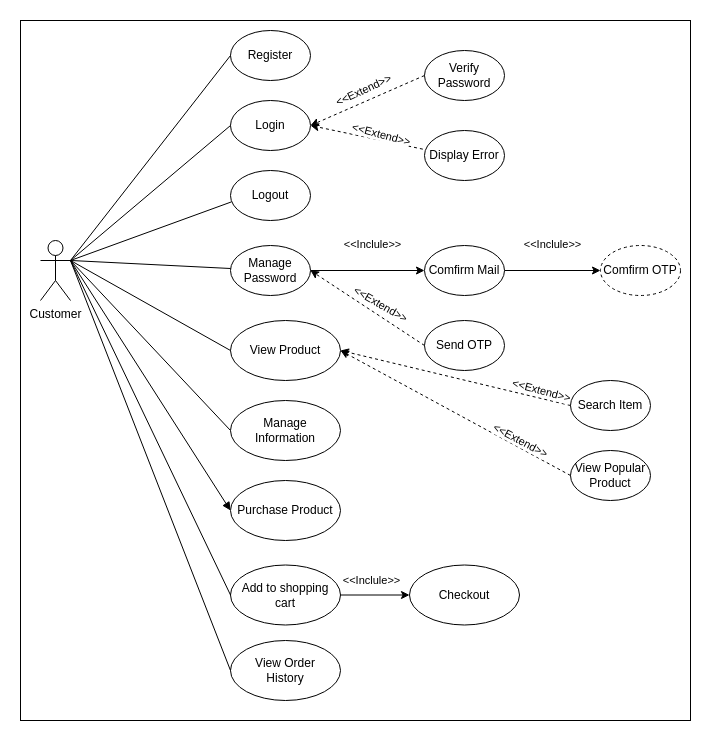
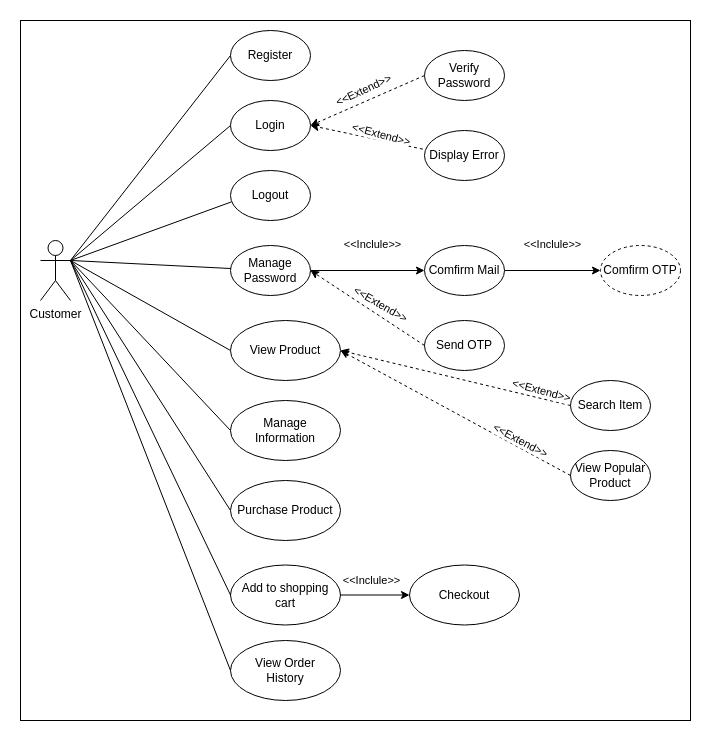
- <mxCell id="16" value="" style="endArrow=block;html=1;entryX=0;entryY=0.5;entryDx=0;entryDy=0;exitX=1;exitY=0.333;exitDx=0;exitDy=0;exitPerimeter=0;" parent="1" source="3" target="21" edge="1"><mxGeometry width="50" height="50" relative="1" as="geometry"><mxPoint x="128" y="310" as="sourcePoint" /><mxPoint x="230" y="535" as="targetPoint" /></mxGeometry></mxCell>
+ <mxCell id="16" value="" style="endArrow=none;html=1;entryX=0;entryY=0.5;entryDx=0;entryDy=0;exitX=1;exitY=0.333;exitDx=0;exitDy=0;exitPerimeter=0;" parent="1" source="3" target="21" edge="1"><mxGeometry width="50" height="50" relative="1" as="geometry"><mxPoint x="128" y="310" as="sourcePoint" /><mxPoint x="230" y="535" as="targetPoint" /></mxGeometry></mxCell>
